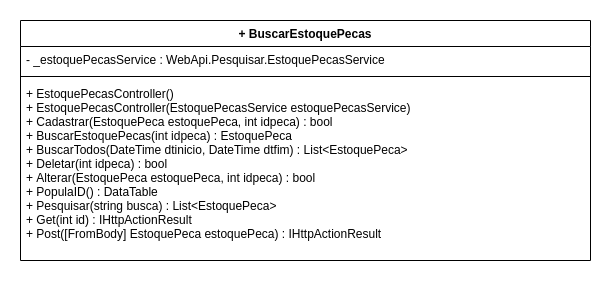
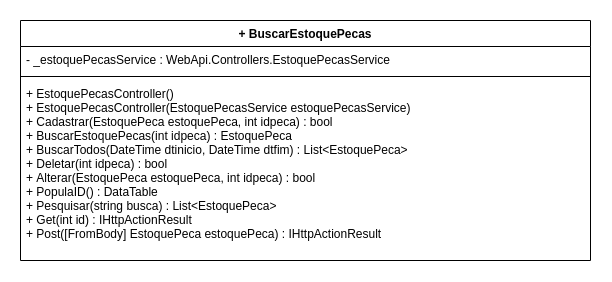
- <mxCell id="3" value="- _estoquePecasService : WebApi.Pesquisar.EstoquePecasService" parent="2" vertex="1" style="text;strokeColor=none;fillColor=none;align=left;verticalAlign=top;spacingLeft=4;spacingRight=4;overflow=hidden;rotatable=0;points=[[0,0.5],[1,0.5]];portConstraint=eastwest;"><mxGeometry as="geometry" width="570" height="26" y="26" /></mxCell>
+ <mxCell id="3" value="- _estoquePecasService : WebApi.Controllers.EstoquePecasService" parent="2" vertex="1" style="text;strokeColor=none;fillColor=none;align=left;verticalAlign=top;spacingLeft=4;spacingRight=4;overflow=hidden;rotatable=0;points=[[0,0.5],[1,0.5]];portConstraint=eastwest;"><mxGeometry as="geometry" width="570" height="26" y="26" /></mxCell>
